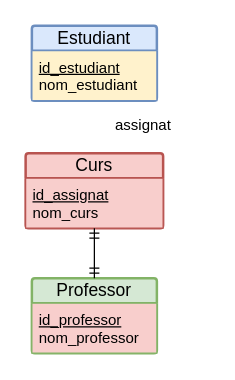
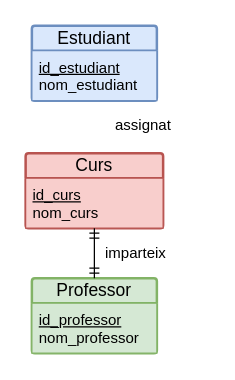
- <mxCell id="3" value="&lt;div&gt;&lt;u&gt;id_estudiant&lt;/u&gt;&lt;/div&gt;&lt;div&gt;nom_estudiant&lt;br&gt;&lt;/div&gt;" style="align=left;strokeColor=#6c8ebf;fillColor=#fff2cc;spacingLeft=4;fontSize=12;verticalAlign=top;resizable=0;rotatable=0;part=1;html=1;" vertex="1" parent="2"><mxGeometry y="20" width="100" height="40" as="geometry" /></mxCell>
+ <mxCell id="3" value="&lt;div&gt;&lt;u&gt;id_estudiant&lt;/u&gt;&lt;/div&gt;&lt;div&gt;nom_estudiant&lt;br&gt;&lt;/div&gt;" style="align=left;strokeColor=#6c8ebf;fillColor=#dae8fc;spacingLeft=4;fontSize=12;verticalAlign=top;resizable=0;rotatable=0;part=1;html=1;" vertex="1" parent="2"><mxGeometry y="20" width="100" height="40" as="geometry" /></mxCell>
- <mxCell id="5" value="&lt;div&gt;&lt;u&gt;id_assignat&lt;/u&gt;&lt;/div&gt;&lt;div&gt;nom_curs&lt;/div&gt;" style="align=left;strokeColor=#b85450;fillColor=#f8cecc;spacingLeft=4;fontSize=12;verticalAlign=top;resizable=0;rotatable=0;part=1;html=1;" vertex="1" parent="4"><mxGeometry y="20" width="110" height="40" as="geometry" /></mxCell>
+ <mxCell id="5" value="&lt;div&gt;&lt;u&gt;id_curs&lt;/u&gt;&lt;/div&gt;&lt;div&gt;nom_curs&lt;/div&gt;" style="align=left;strokeColor=#b85450;fillColor=#f8cecc;spacingLeft=4;fontSize=12;verticalAlign=top;resizable=0;rotatable=0;part=1;html=1;" vertex="1" parent="4"><mxGeometry y="20" width="110" height="40" as="geometry" /></mxCell>
+ <mxCell id="8" value="imparteix" style="text;strokeColor=none;fillColor=none;spacingLeft=4;spacingRight=4;overflow=hidden;rotatable=0;points=[[0,0.5],[1,0.5]];portConstraint=eastwest;fontSize=12;whiteSpace=wrap;html=1;" vertex="1" parent="1"><mxGeometry x="78" y="188" width="80" height="30" as="geometry" /></mxCell>
- <mxCell id="7" value="&lt;div&gt;&lt;u&gt;id_professor&lt;/u&gt;&lt;/div&gt;&lt;div&gt;nom_professor&lt;br&gt;&lt;/div&gt;" style="align=left;strokeColor=#82b366;fillColor=#f8cecc;spacingLeft=4;fontSize=12;verticalAlign=top;resizable=0;rotatable=0;part=1;html=1;" vertex="1" parent="6"><mxGeometry y="20" width="100" height="40" as="geometry" /></mxCell>
+ <mxCell id="7" value="&lt;div&gt;&lt;u&gt;id_professor&lt;/u&gt;&lt;/div&gt;&lt;div&gt;nom_professor&lt;br&gt;&lt;/div&gt;" style="align=left;strokeColor=#82b366;fillColor=#d5e8d4;spacingLeft=4;fontSize=12;verticalAlign=top;resizable=0;rotatable=0;part=1;html=1;" vertex="1" parent="6"><mxGeometry y="20" width="100" height="40" as="geometry" /></mxCell>
